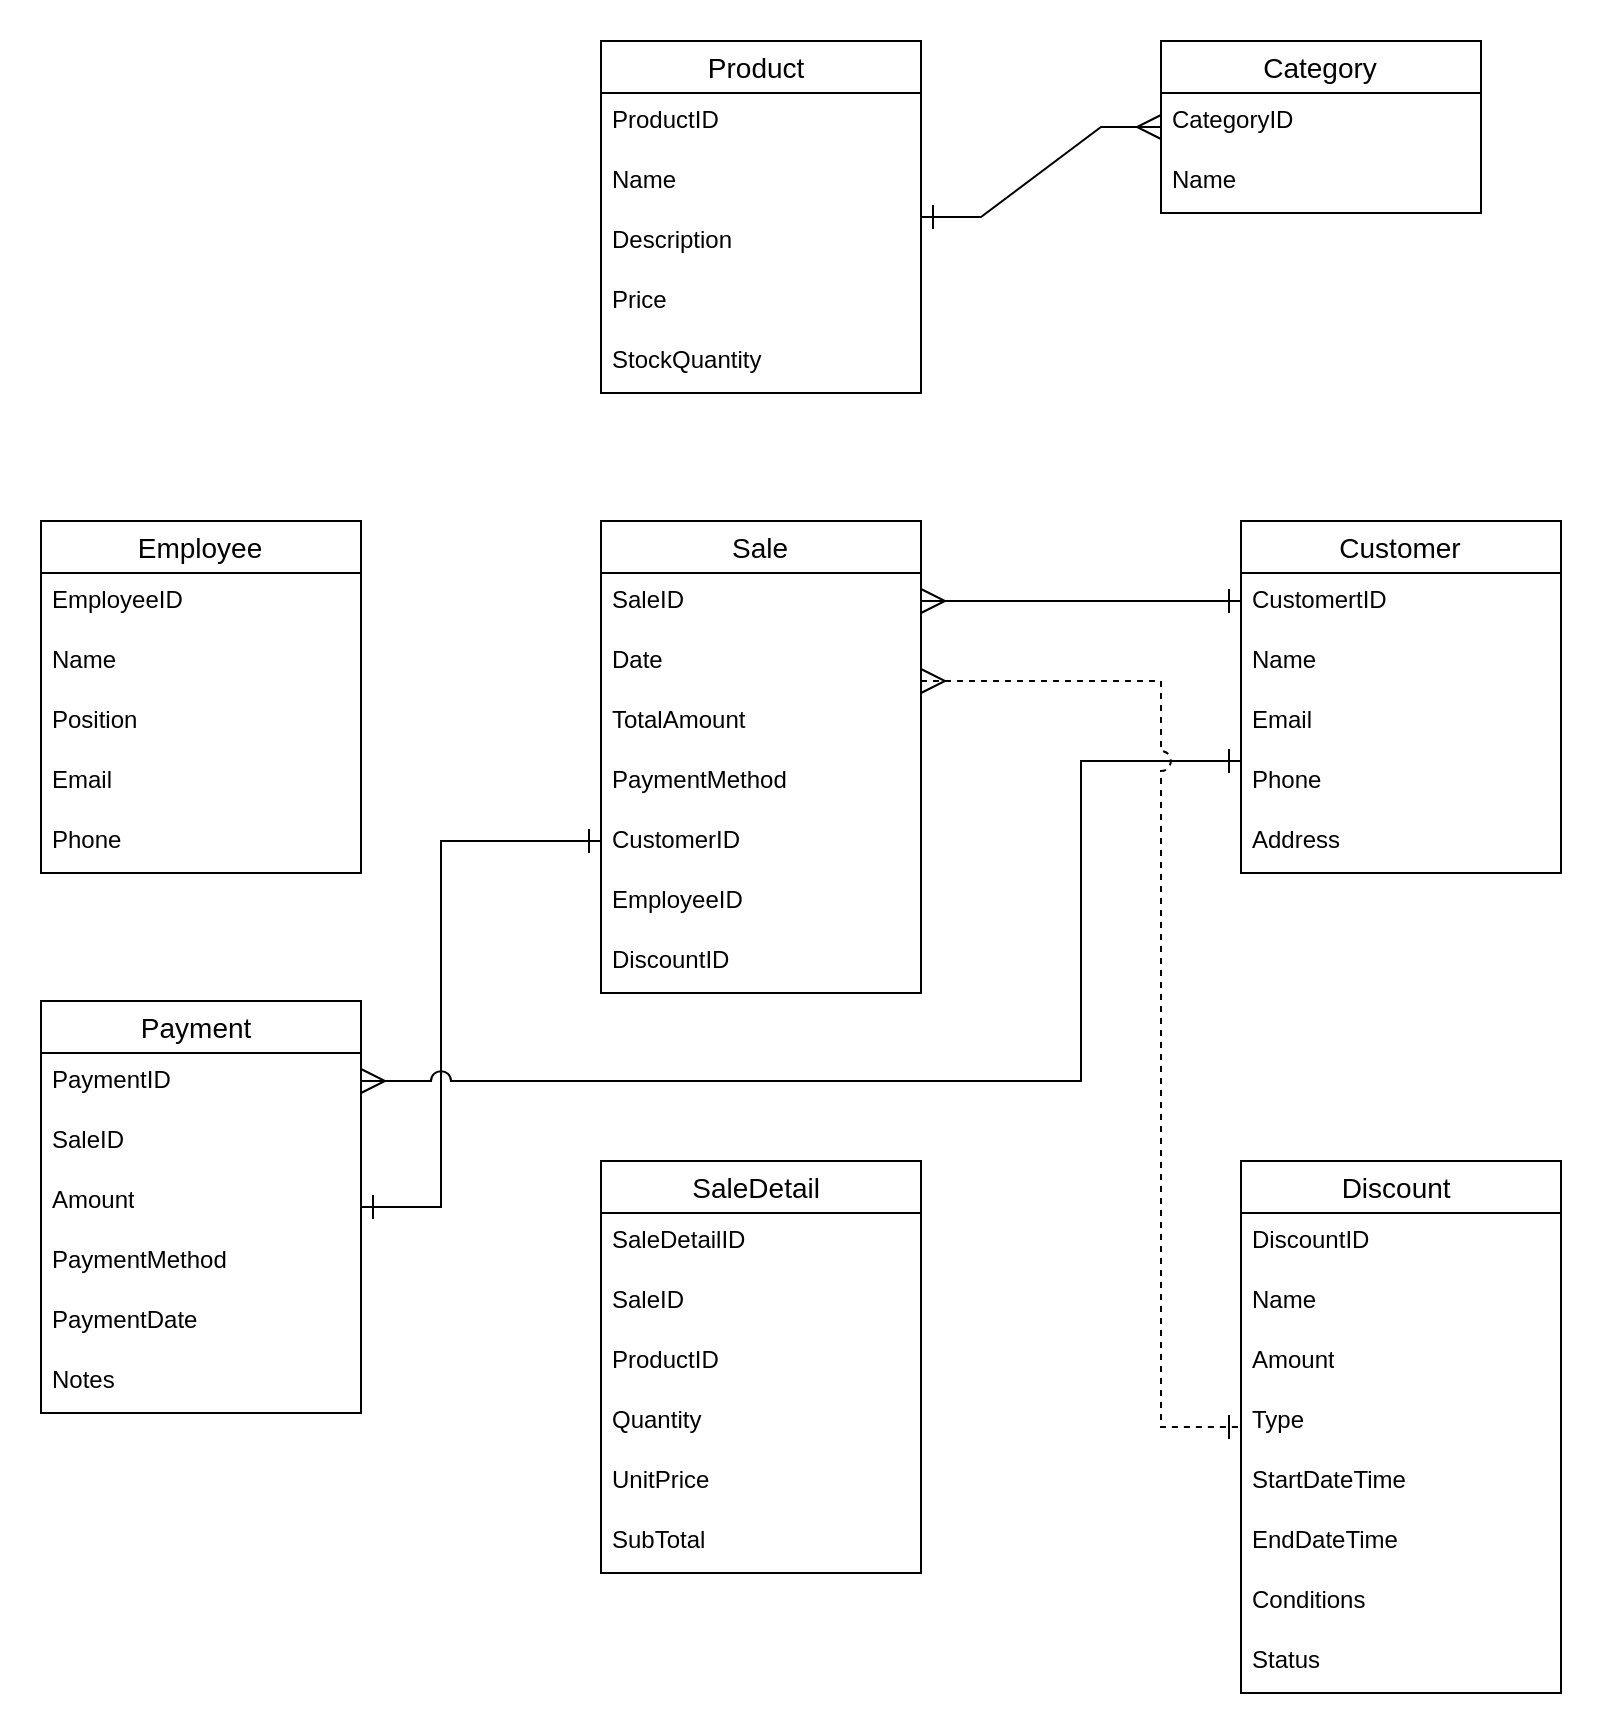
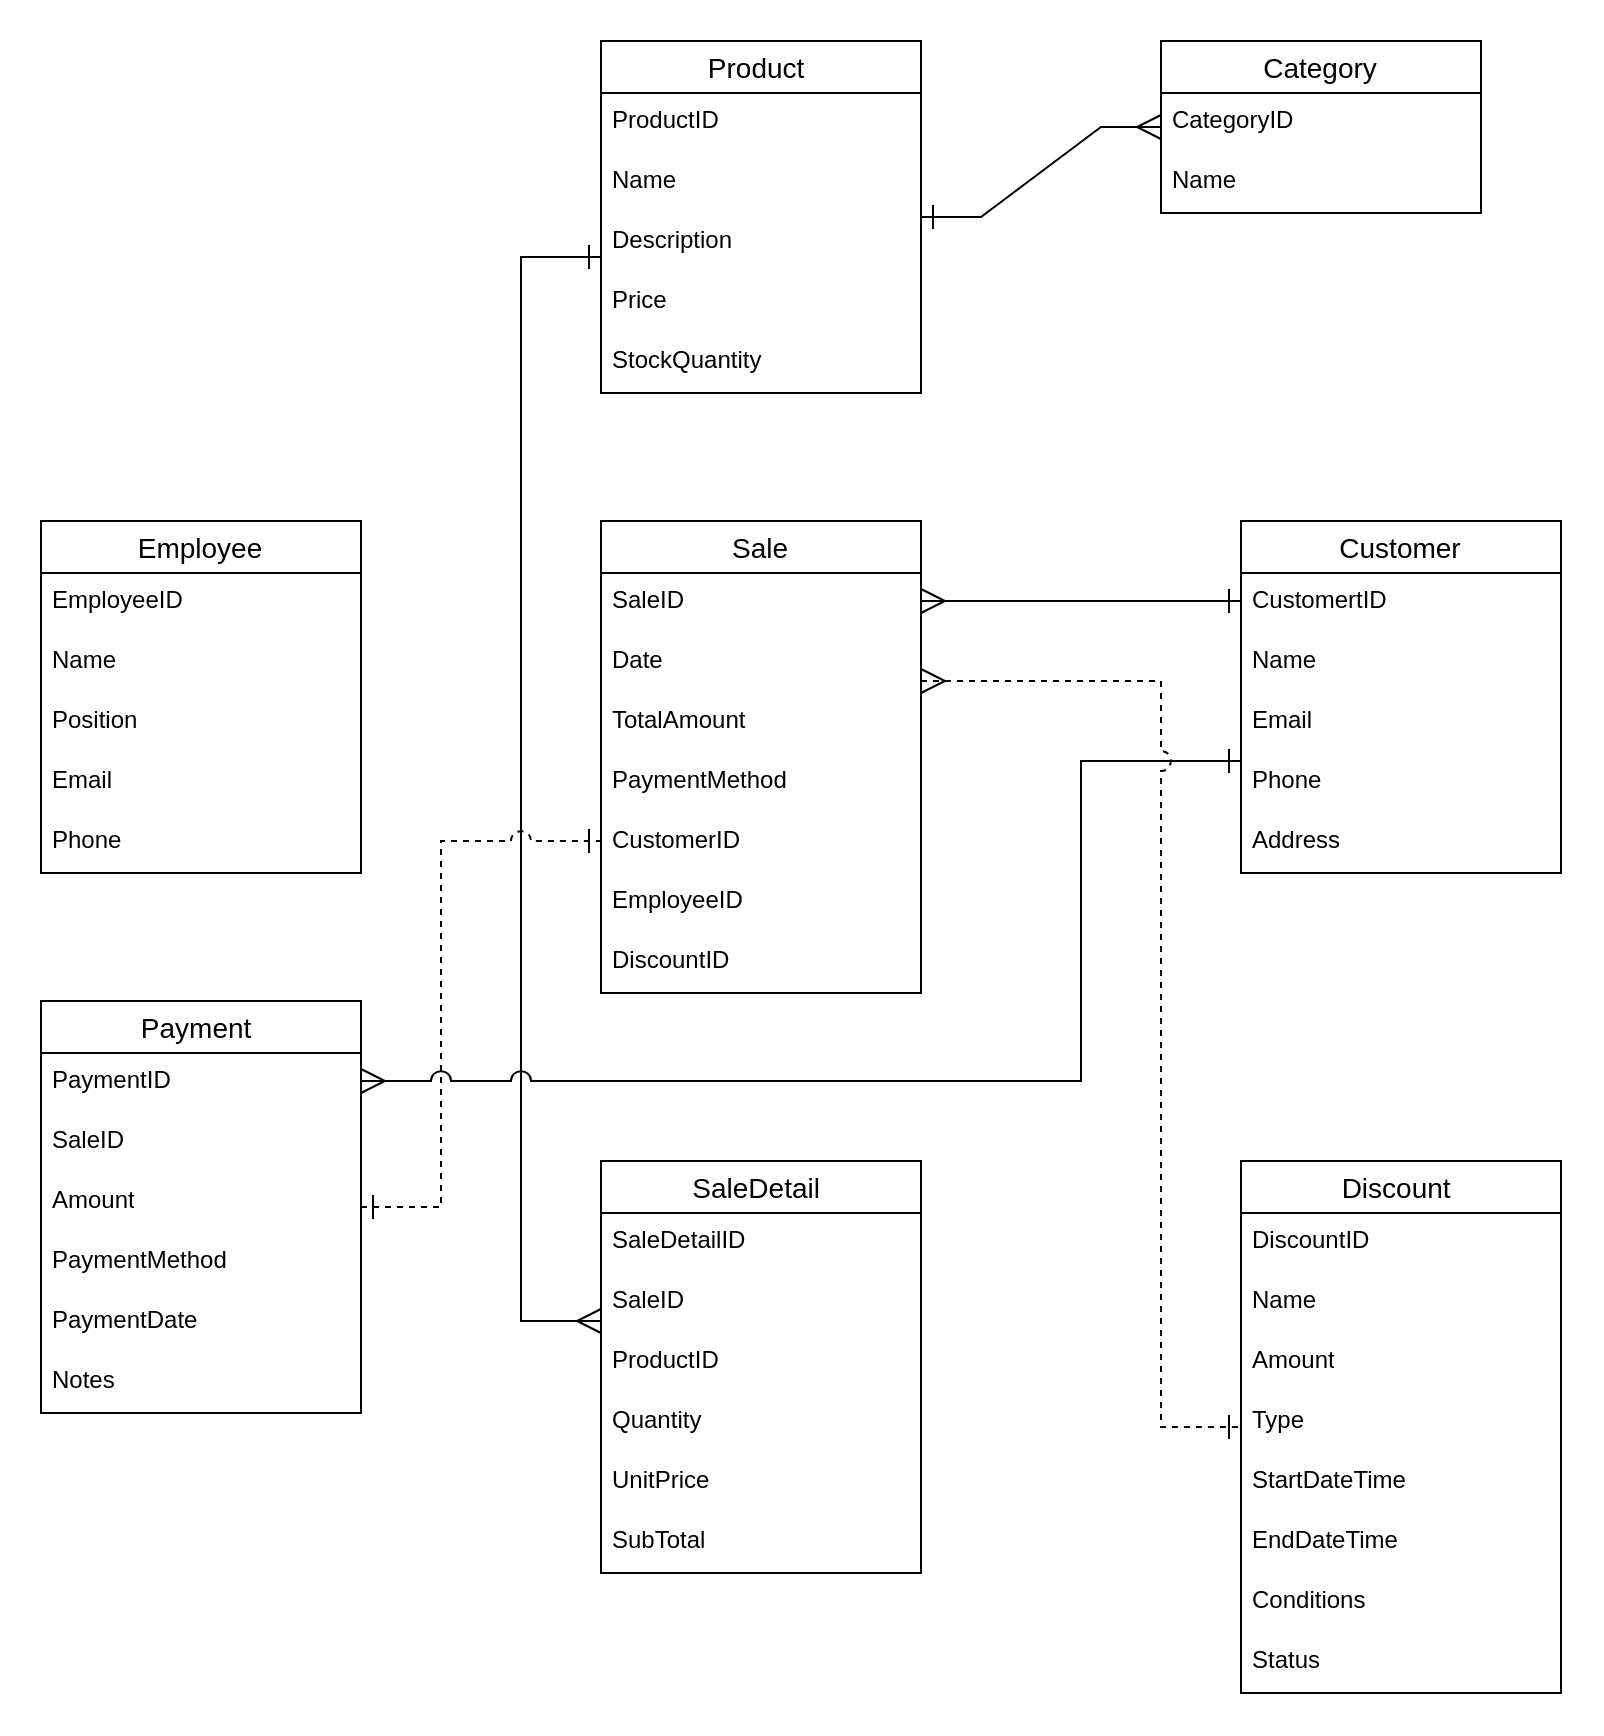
+ <mxCell id="40" value="" style="fontSize=12;html=1;endArrow=ERone;endFill=1;rounded=0;strokeWidth=1;endSize=10;startSize=10;jumpSize=10;startArrow=ERmany;startFill=0;edgeStyle=orthogonalEdgeStyle;jumpStyle=arc;" edge="1" parent="1" source="31" target="2"><mxGeometry width="100" height="100" relative="1" as="geometry"><mxPoint x="230" y="615" as="sourcePoint" /><mxPoint x="230" y="140" as="targetPoint" /><Array as="points"><mxPoint x="260" y="660" /><mxPoint x="260" y="128" /></Array></mxGeometry></mxCell>
- <mxCell id="48" value="" style="edgeStyle=orthogonalEdgeStyle;fontSize=12;html=1;endArrow=ERone;endFill=1;rounded=0;strokeWidth=1;endSize=10;startSize=10;jumpSize=10;startArrow=ERone;startFill=0;jumpStyle=arc;" edge="1" parent="1" source="41" target="23"><mxGeometry width="100" height="100" relative="1" as="geometry"><mxPoint x="260" y="475" as="sourcePoint" /><mxPoint x="140" y="460" as="targetPoint" /><Array as="points"><mxPoint x="220" y="603" /><mxPoint x="220" y="420" /></Array></mxGeometry></mxCell>
+ <mxCell id="48" value="" style="edgeStyle=orthogonalEdgeStyle;fontSize=12;html=1;endArrow=ERone;endFill=1;rounded=0;strokeWidth=1;endSize=10;startSize=10;jumpSize=10;startArrow=ERone;startFill=0;jumpStyle=arc;dashed=1;" edge="1" parent="1" source="41" target="23"><mxGeometry width="100" height="100" relative="1" as="geometry"><mxPoint x="260" y="475" as="sourcePoint" /><mxPoint x="140" y="460" as="targetPoint" /><Array as="points"><mxPoint x="220" y="603" /><mxPoint x="220" y="420" /></Array></mxGeometry></mxCell>
